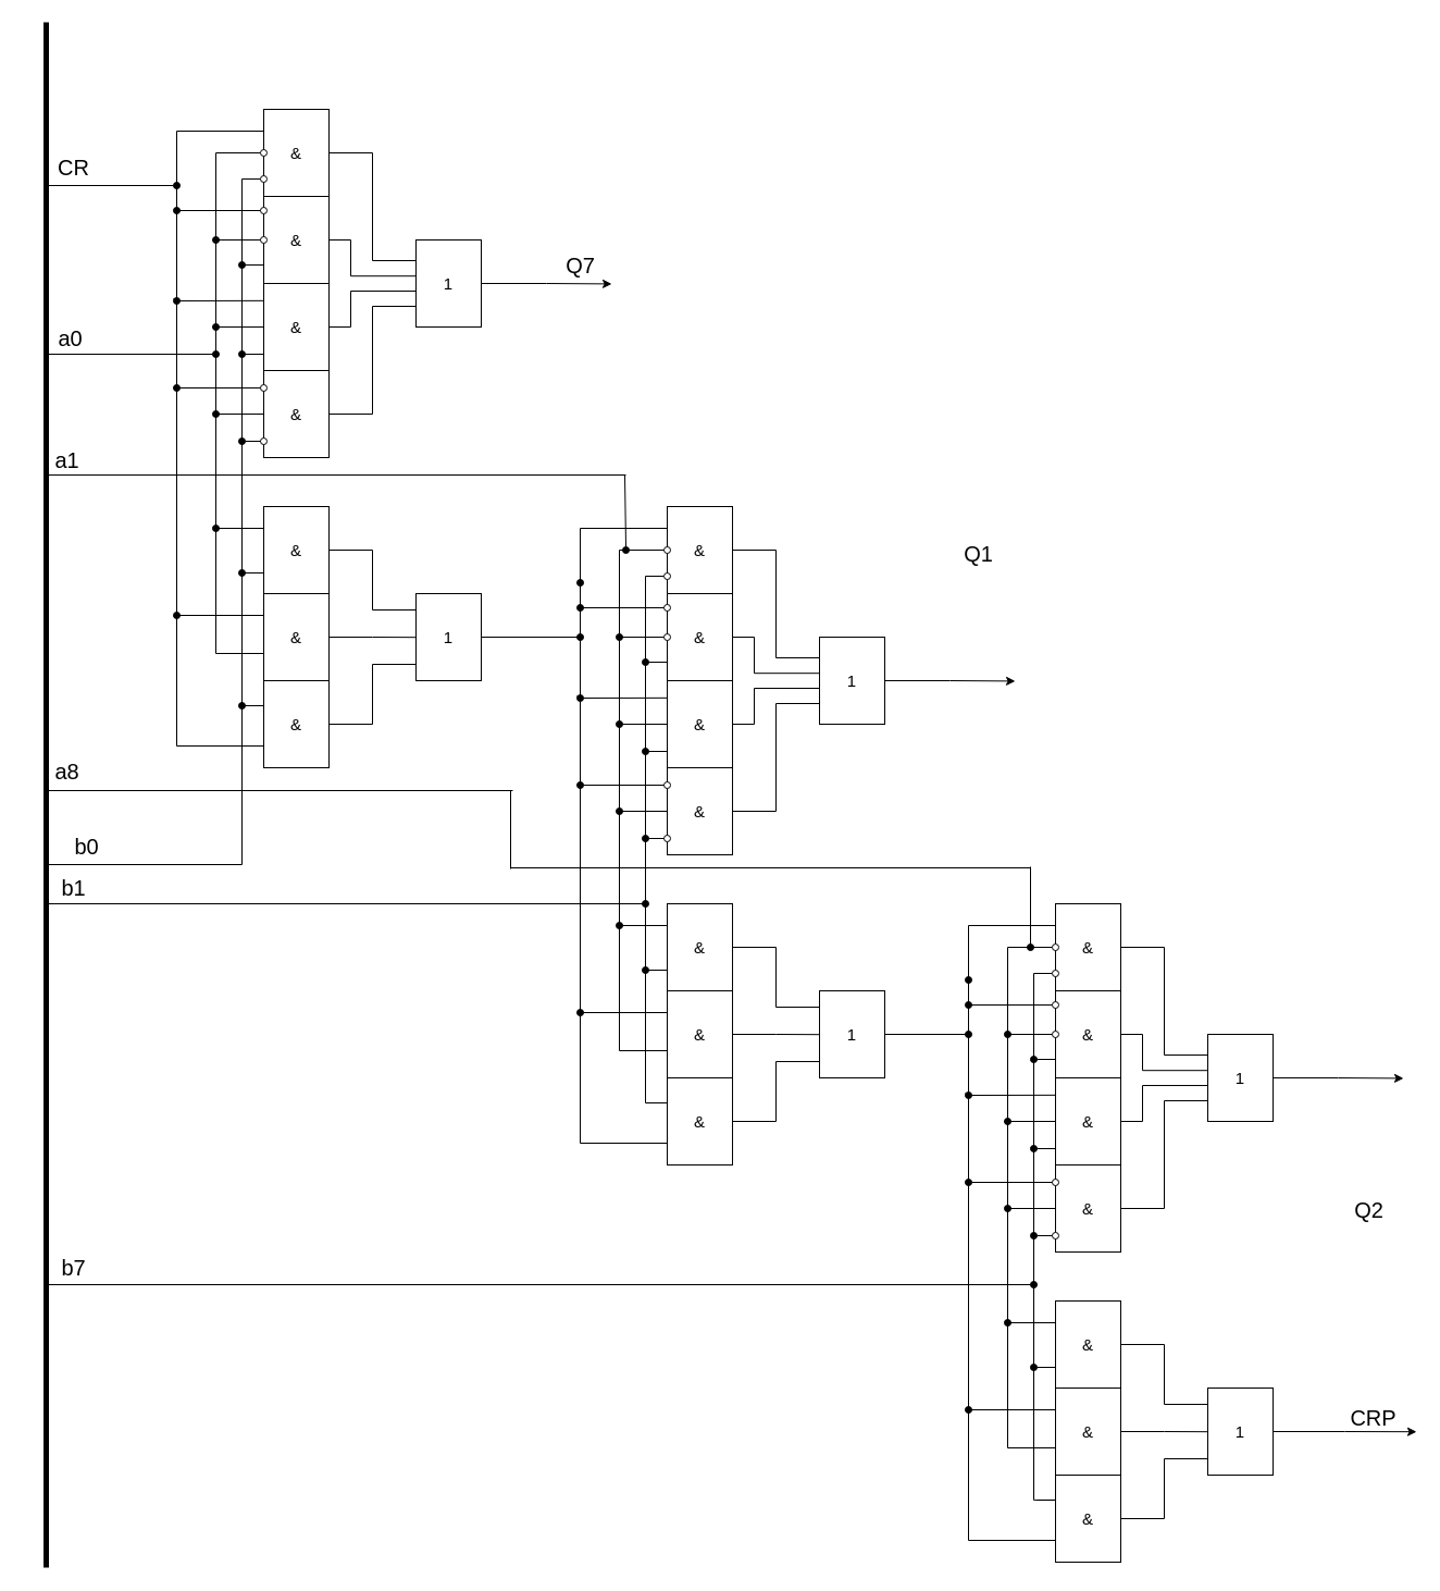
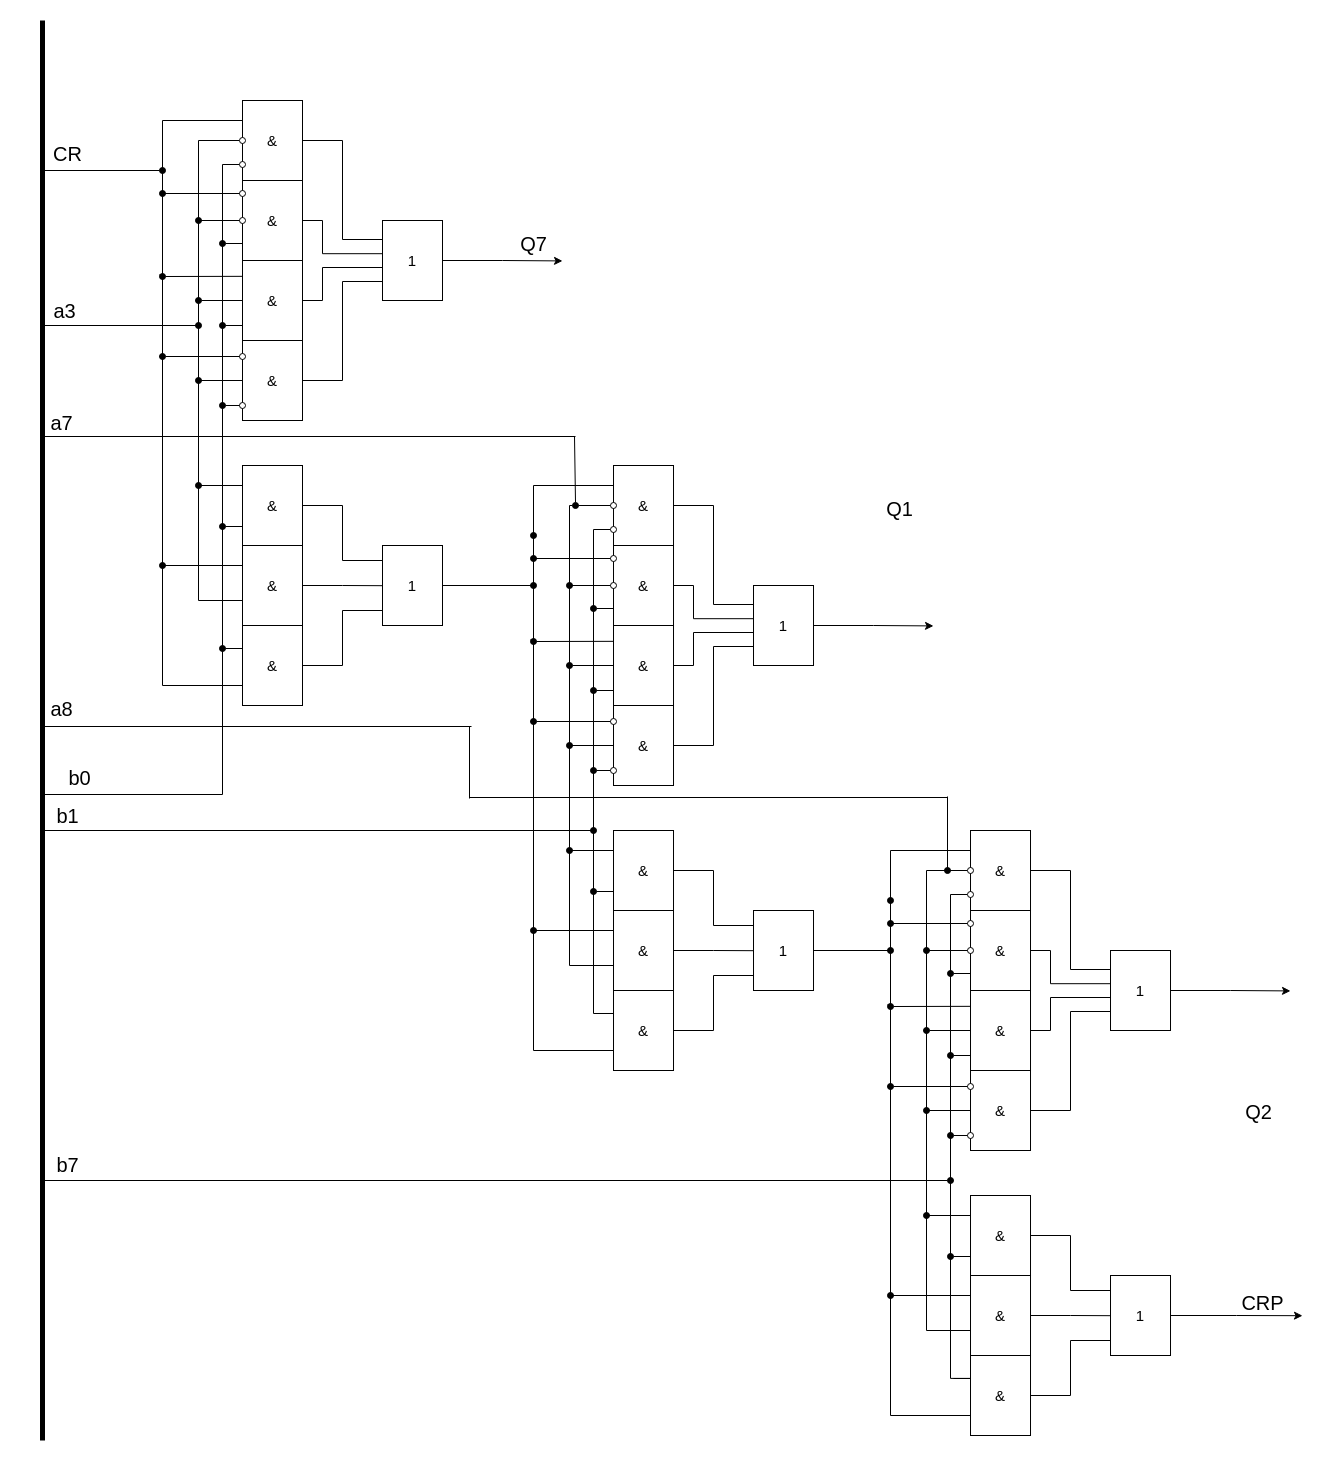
- <mxCell id="185" value="&lt;font style=&quot;font-size: 20px&quot;&gt;a0&lt;/font&gt;" style="text;html=1;align=center;verticalAlign=middle;resizable=0;points=[];autosize=1;strokeColor=none;" vertex="1" parent="1"><mxGeometry x="48" y="300" width="32" height="20" as="geometry" /></mxCell>
+ <mxCell id="185" value="&lt;font style=&quot;font-size: 20px&quot;&gt;a3&lt;/font&gt;" style="text;html=1;align=center;verticalAlign=middle;resizable=0;points=[];autosize=1;strokeColor=none;" vertex="1" parent="1"><mxGeometry x="48" y="300" width="32" height="20" as="geometry" /></mxCell>
- <mxCell id="192" value="&lt;font style=&quot;font-size: 20px&quot;&gt;a1&lt;/font&gt;" style="text;html=1;align=center;verticalAlign=middle;resizable=0;points=[];autosize=1;strokeColor=none;" vertex="1" parent="1"><mxGeometry x="45" y="412" width="32" height="20" as="geometry" /></mxCell>
+ <mxCell id="192" value="&lt;font style=&quot;font-size: 20px&quot;&gt;a7&lt;/font&gt;" style="text;html=1;align=center;verticalAlign=middle;resizable=0;points=[];autosize=1;strokeColor=none;" vertex="1" parent="1"><mxGeometry x="45" y="412" width="32" height="20" as="geometry" /></mxCell>
